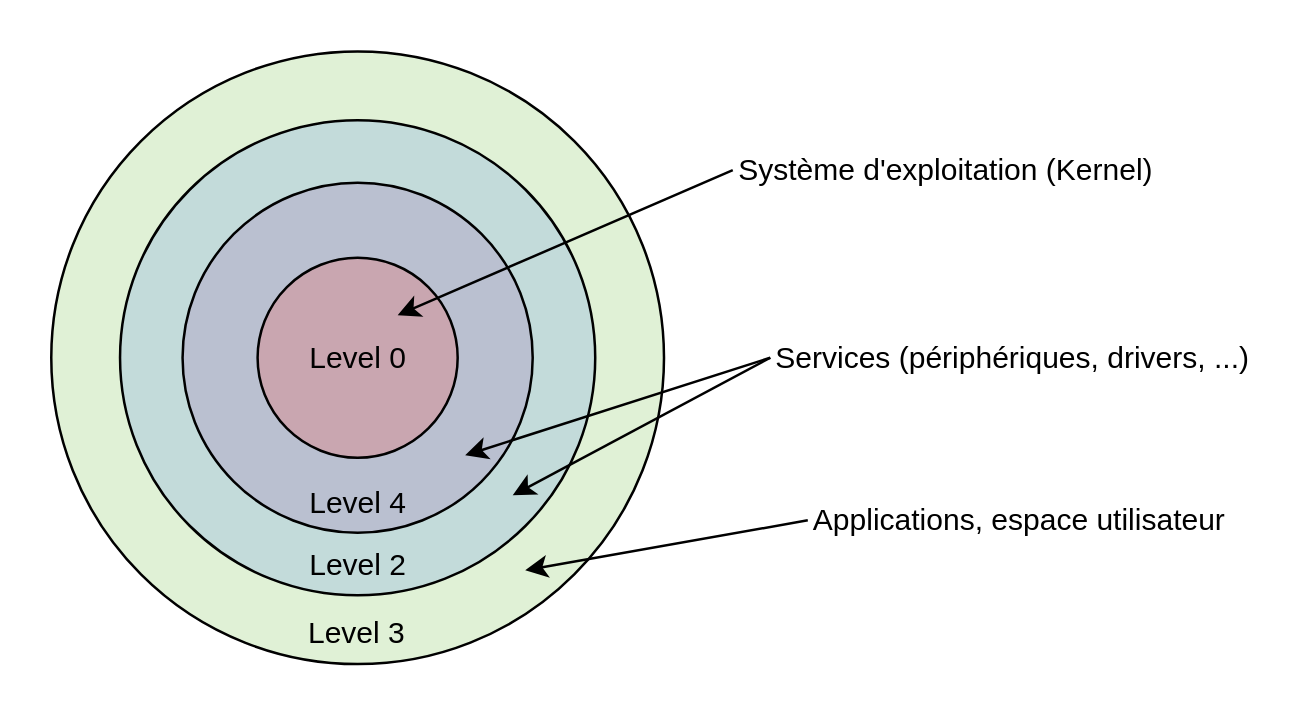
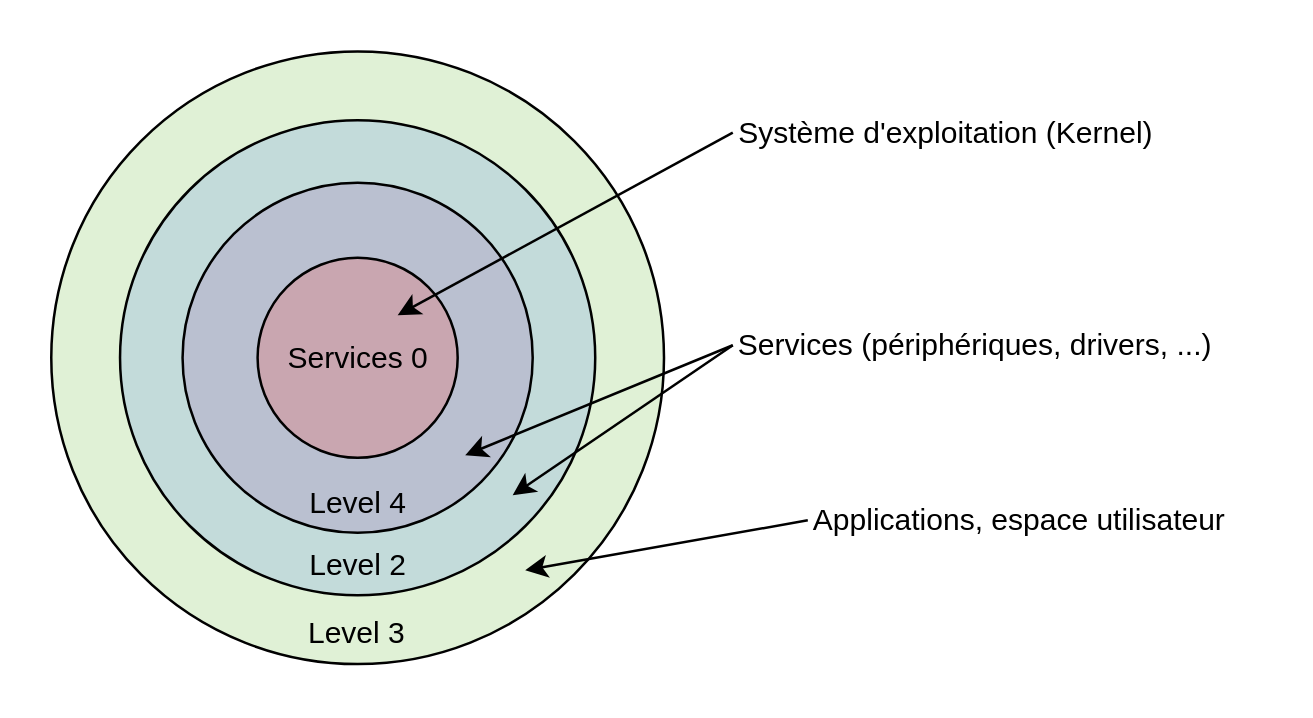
- <mxCell id="6" value="Système d'exploitation (Kernel)" style="text;strokeColor=none;align=center;fillColor=none;html=1;verticalAlign=middle;whiteSpace=wrap;rounded=0;" vertex="1" parent="1"><mxGeometry x="292.5" y="52.5" width="170" height="30" as="geometry" /></mxCell>
+ <mxCell id="6" value="Système d'exploitation (Kernel)" style="text;strokeColor=none;align=center;fillColor=none;html=1;verticalAlign=middle;whiteSpace=wrap;rounded=0;" vertex="1" parent="1"><mxGeometry x="292.5" y="37.5" width="170" height="30" as="geometry" /></mxCell>
- <mxCell id="8" value="Services (périphériques, drivers, ...)" style="text;strokeColor=none;align=left;fillColor=none;html=1;verticalAlign=middle;whiteSpace=wrap;rounded=0;" vertex="1" parent="1"><mxGeometry x="307.5" y="127.5" width="210" height="30" as="geometry" /></mxCell>
+ <mxCell id="8" value="Services (périphériques, drivers, ...)" style="text;strokeColor=none;align=left;fillColor=none;html=1;verticalAlign=middle;whiteSpace=wrap;rounded=0;" vertex="1" parent="1"><mxGeometry x="292.5" y="122.5" width="210" height="30" as="geometry" /></mxCell>
- <mxCell id="5" value="Level 0" style="ellipse;whiteSpace=wrap;html=1;aspect=fixed;verticalAlign=middle;spacingBottom=-1;fillOpacity=30;fillColor=#EA6B66;" vertex="1" parent="1"><mxGeometry x="102.5" y="102.5" width="80" height="80" as="geometry" /></mxCell>
+ <mxCell id="5" value="Services 0" style="ellipse;whiteSpace=wrap;html=1;aspect=fixed;verticalAlign=middle;spacingBottom=-1;fillOpacity=30;fillColor=#EA6B66;" vertex="1" parent="1"><mxGeometry x="102.5" y="102.5" width="80" height="80" as="geometry" /></mxCell>
